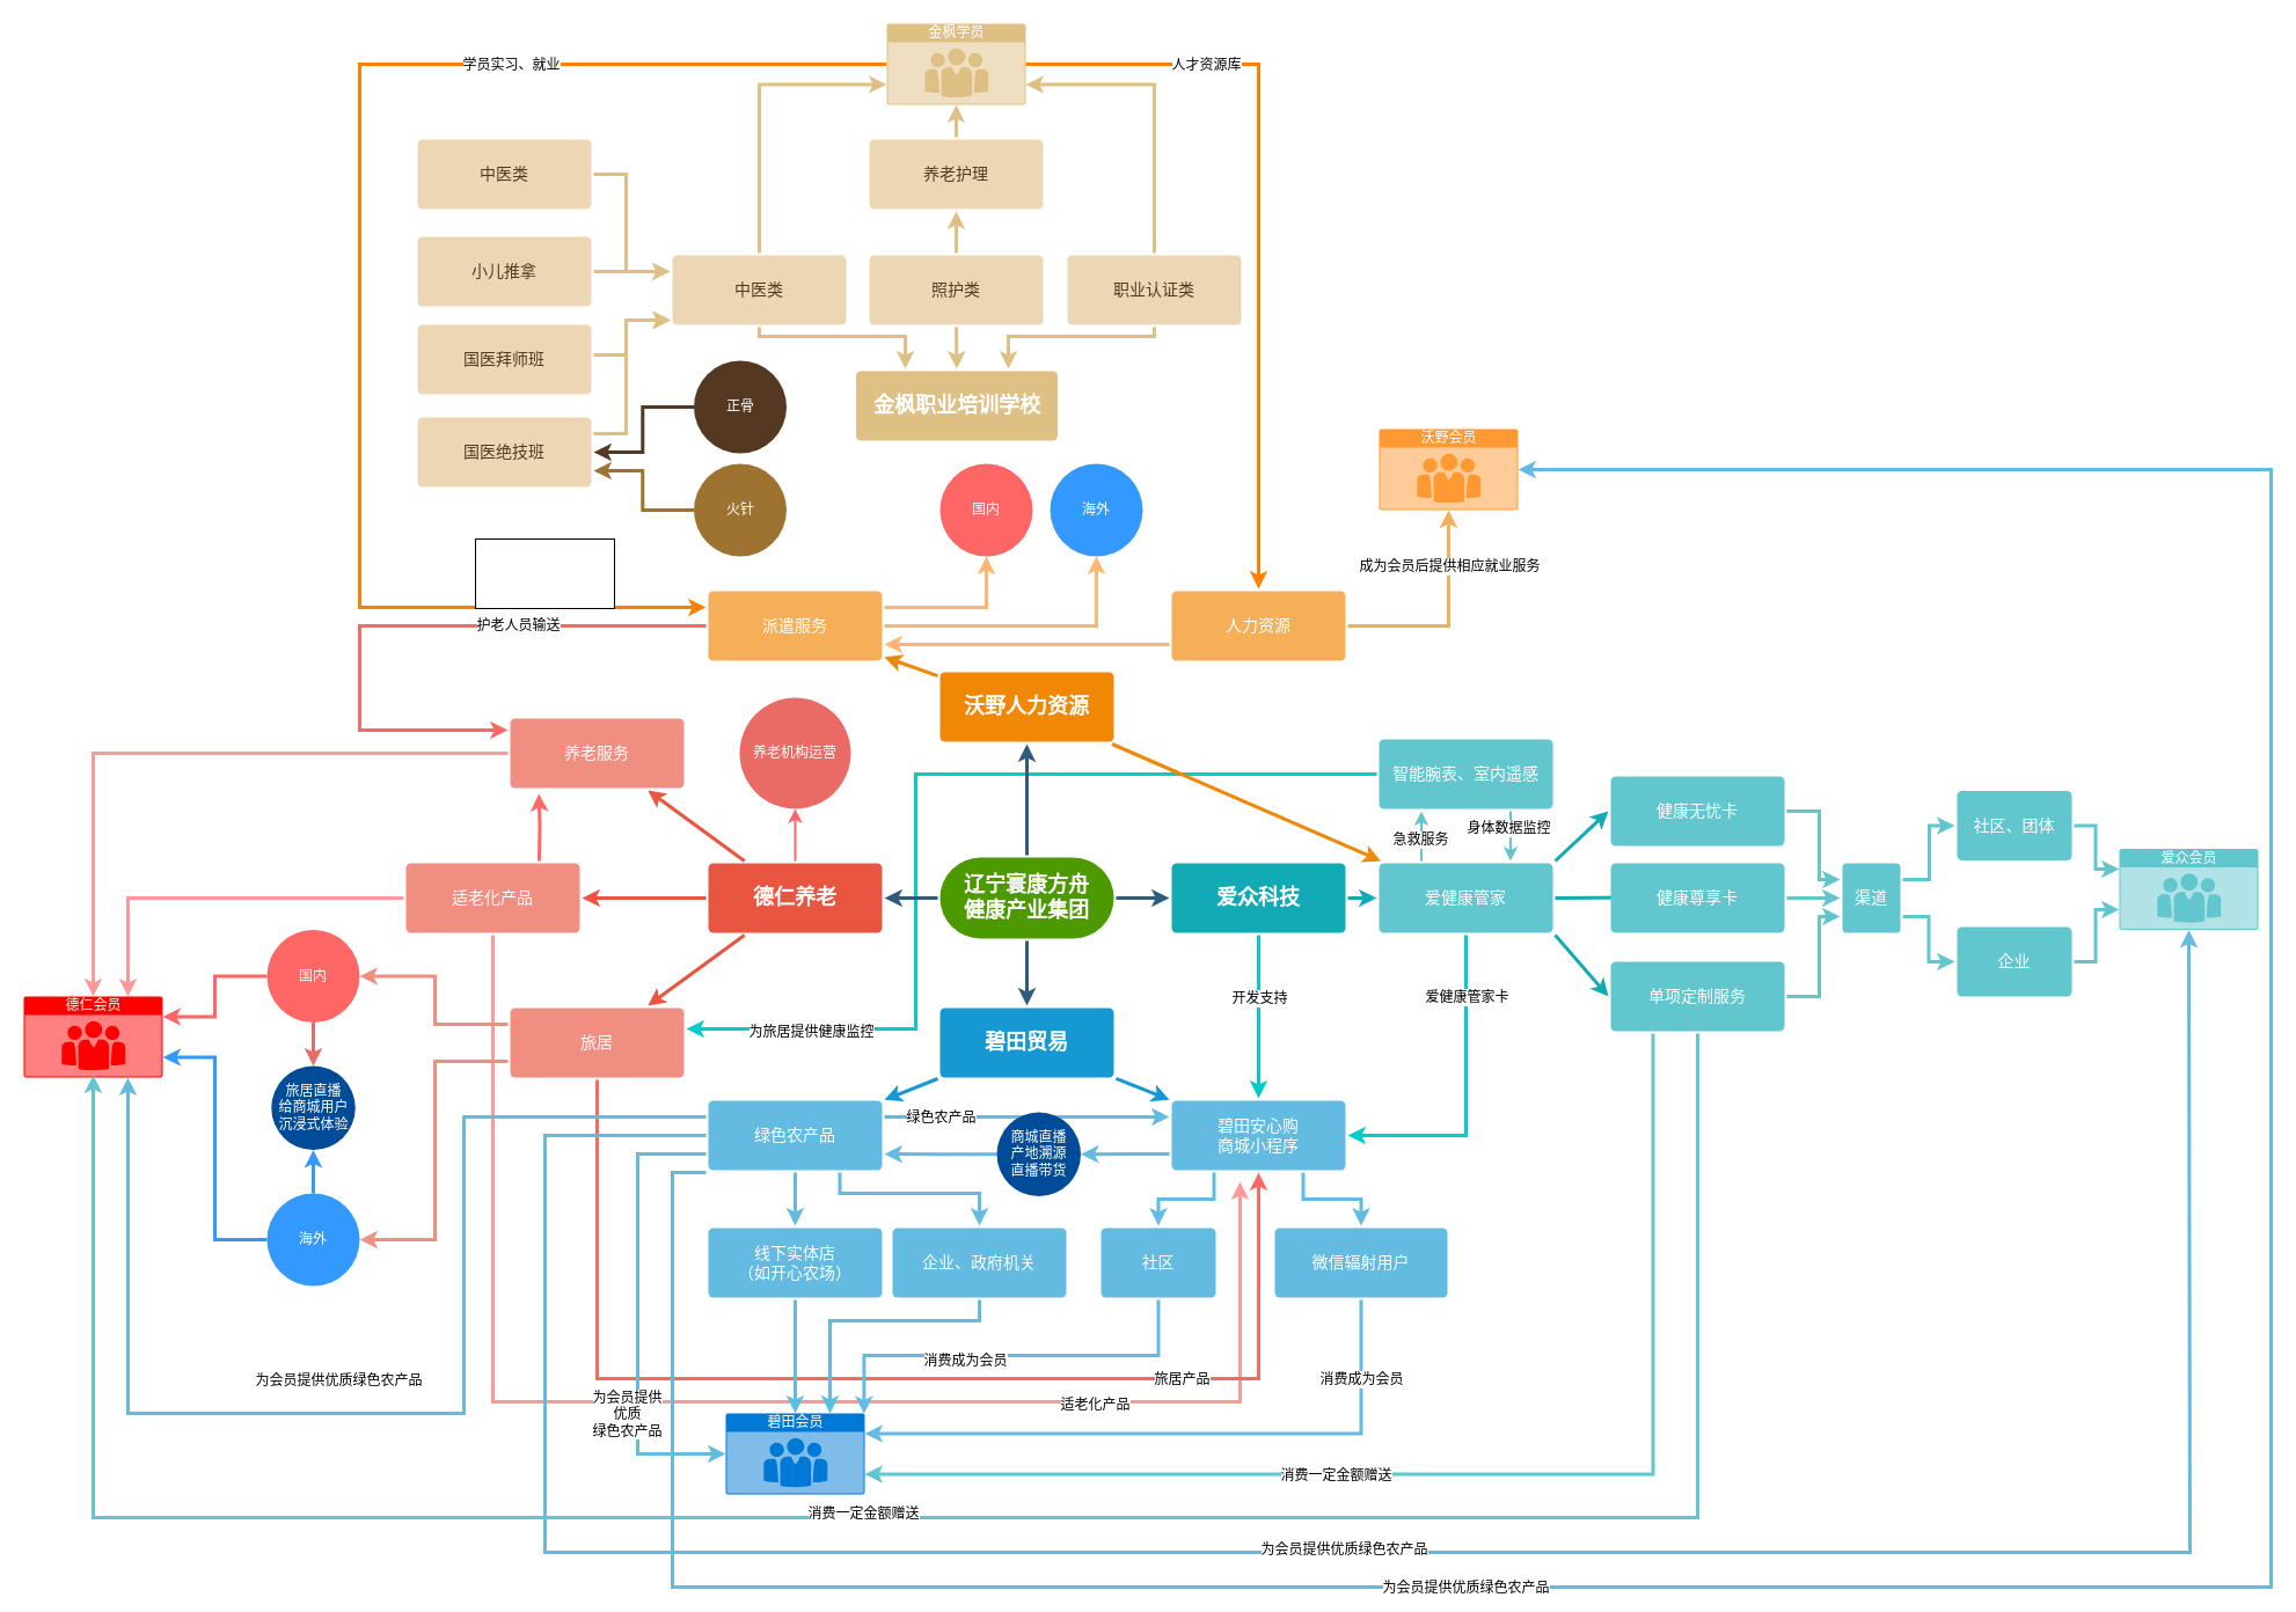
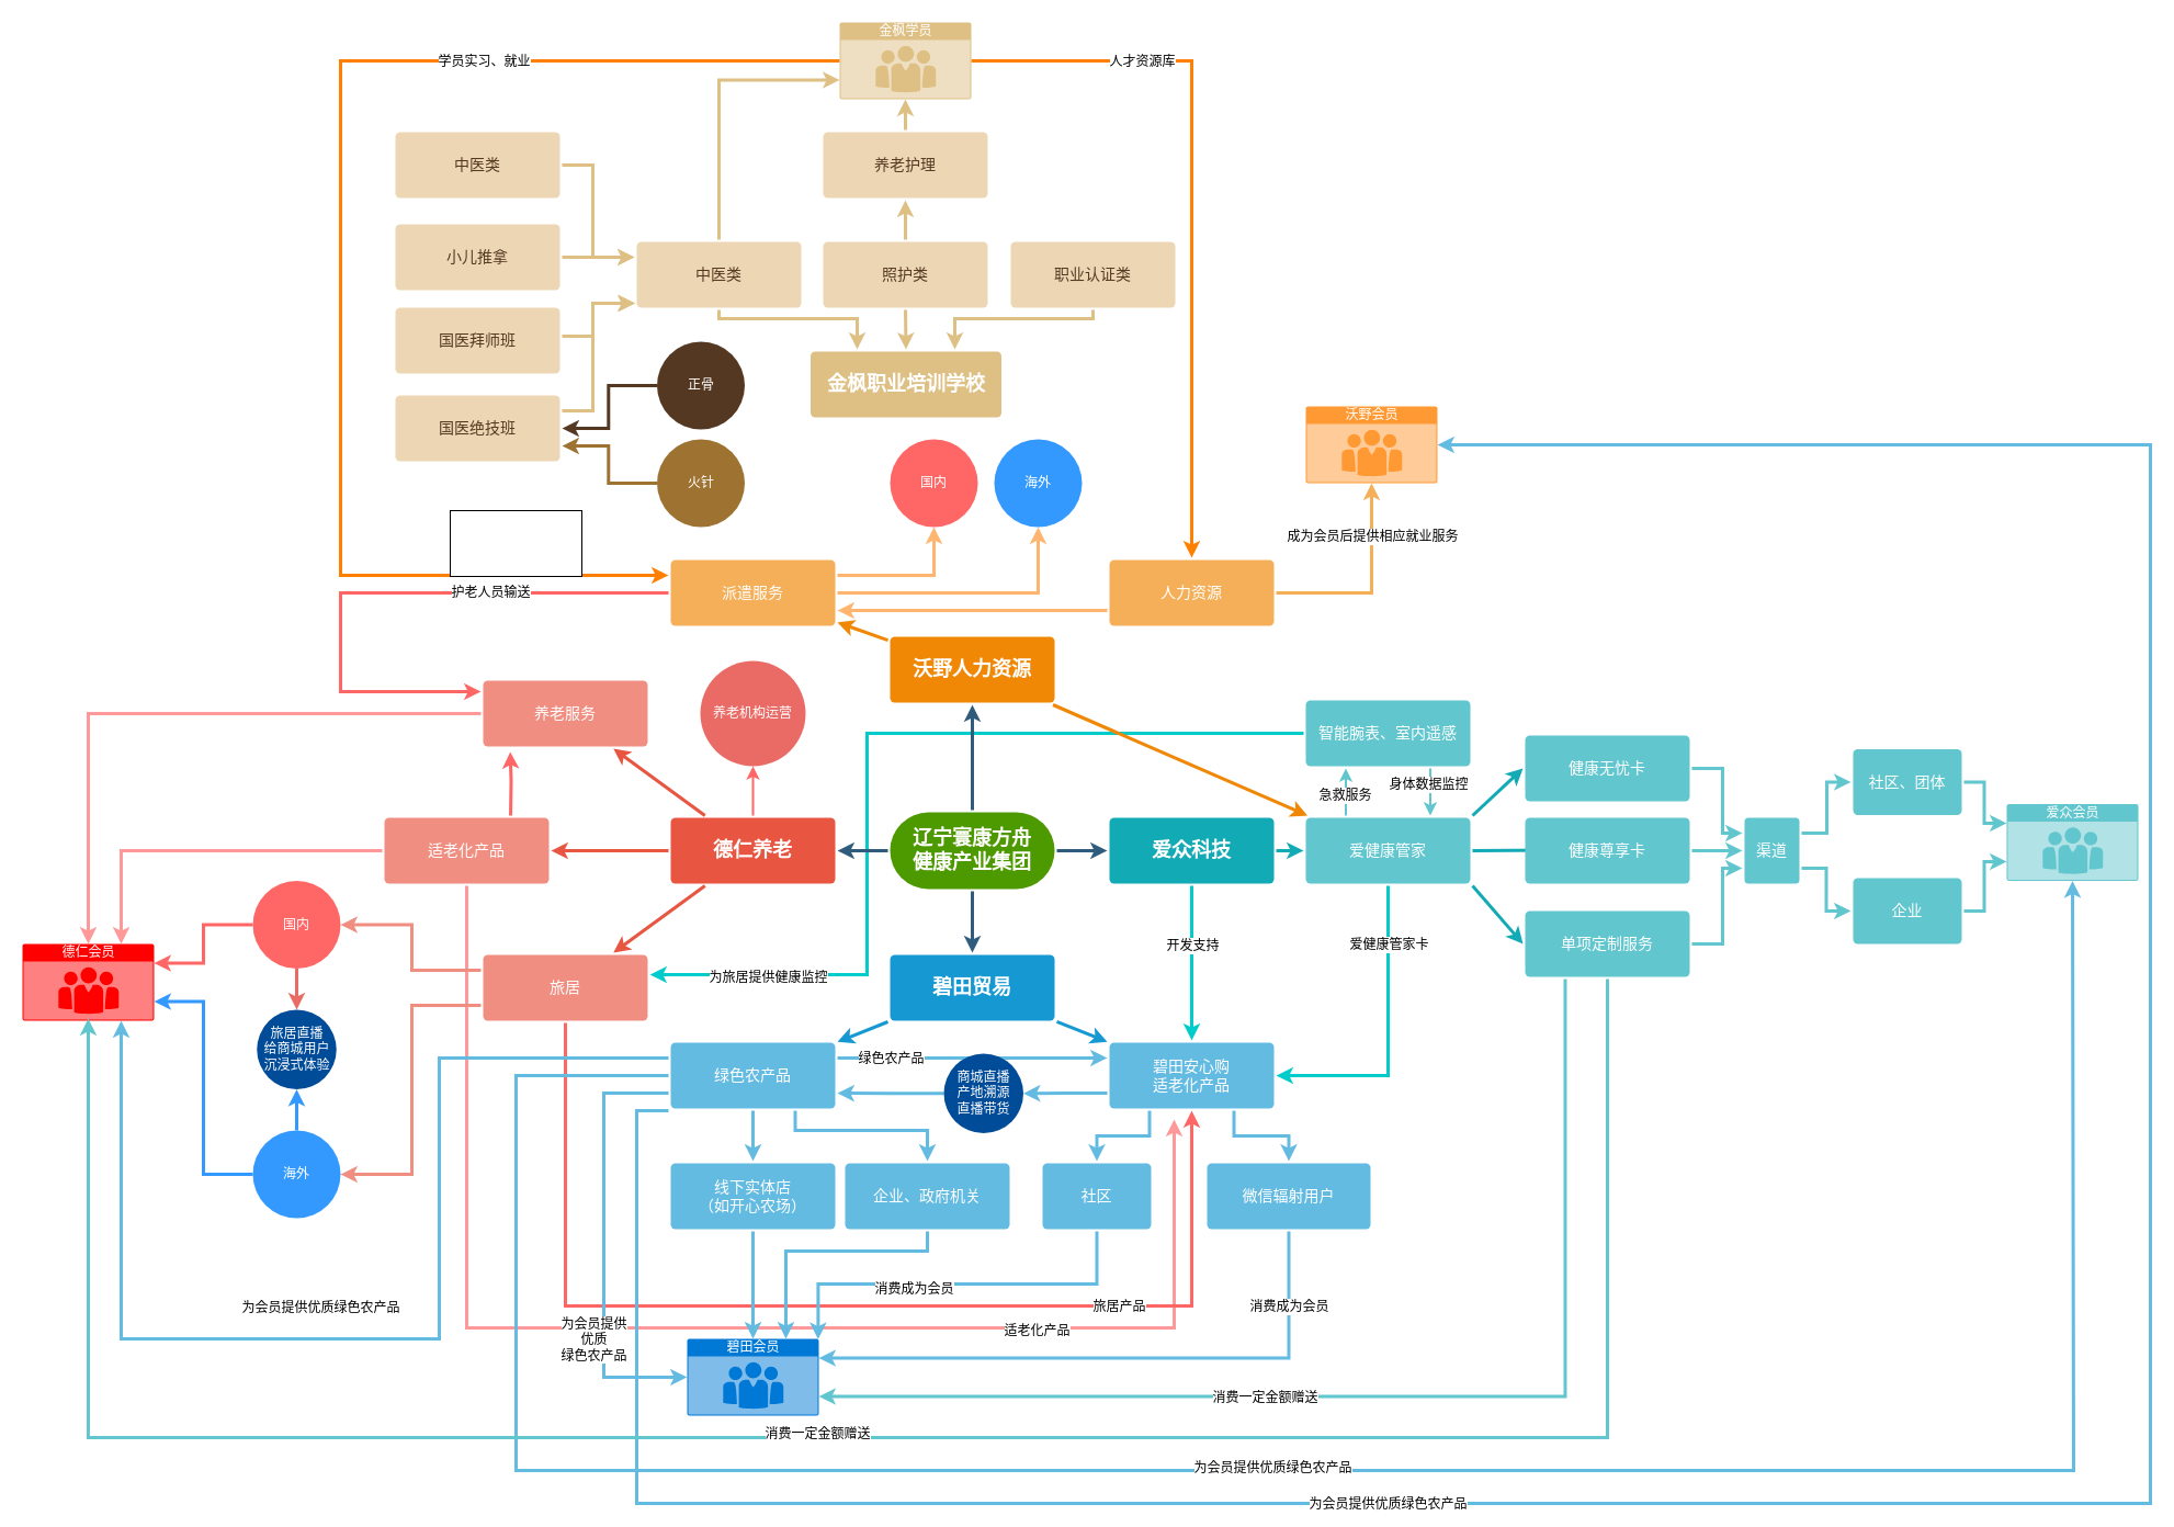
- <mxCell id="138" style="edgeStyle=orthogonalEdgeStyle;rounded=0;orthogonalLoop=1;jettySize=auto;html=1;exitX=0.5;exitY=0;exitDx=0;exitDy=0;entryX=1;entryY=0.75;entryDx=0;entryDy=0;entryPerimeter=0;strokeColor=#DEC085;strokeWidth=3;fontColor=#FFFFFF;" edge="1" parent="1" source="139" target="144"><mxGeometry relative="1" as="geometry"><Array as="points"><mxPoint x="996.5" y="73" /></Array></mxGeometry></mxCell>
- <mxCell id="32" value="碧田安心购&lt;br&gt;商城小程序" style="rounded=1;whiteSpace=wrap;html=1;shadow=0;labelBackgroundColor=none;strokeColor=none;strokeWidth=3;fillColor=#64bbe2;fontFamily=Helvetica;fontSize=14;fontColor=#FFFFFF;align=center;spacing=5;arcSize=7;perimeterSpacing=2;" vertex="1" parent="1"><mxGeometry x="1011" y="950" width="150" height="60" as="geometry" /></mxCell>
+ <mxCell id="32" value="碧田安心购&lt;br&gt;适老化产品" style="rounded=1;whiteSpace=wrap;html=1;shadow=0;labelBackgroundColor=none;strokeColor=none;strokeWidth=3;fillColor=#64bbe2;fontFamily=Helvetica;fontSize=14;fontColor=#FFFFFF;align=center;spacing=5;arcSize=7;perimeterSpacing=2;" vertex="1" parent="1"><mxGeometry x="1011" y="950" width="150" height="60" as="geometry" /></mxCell>
